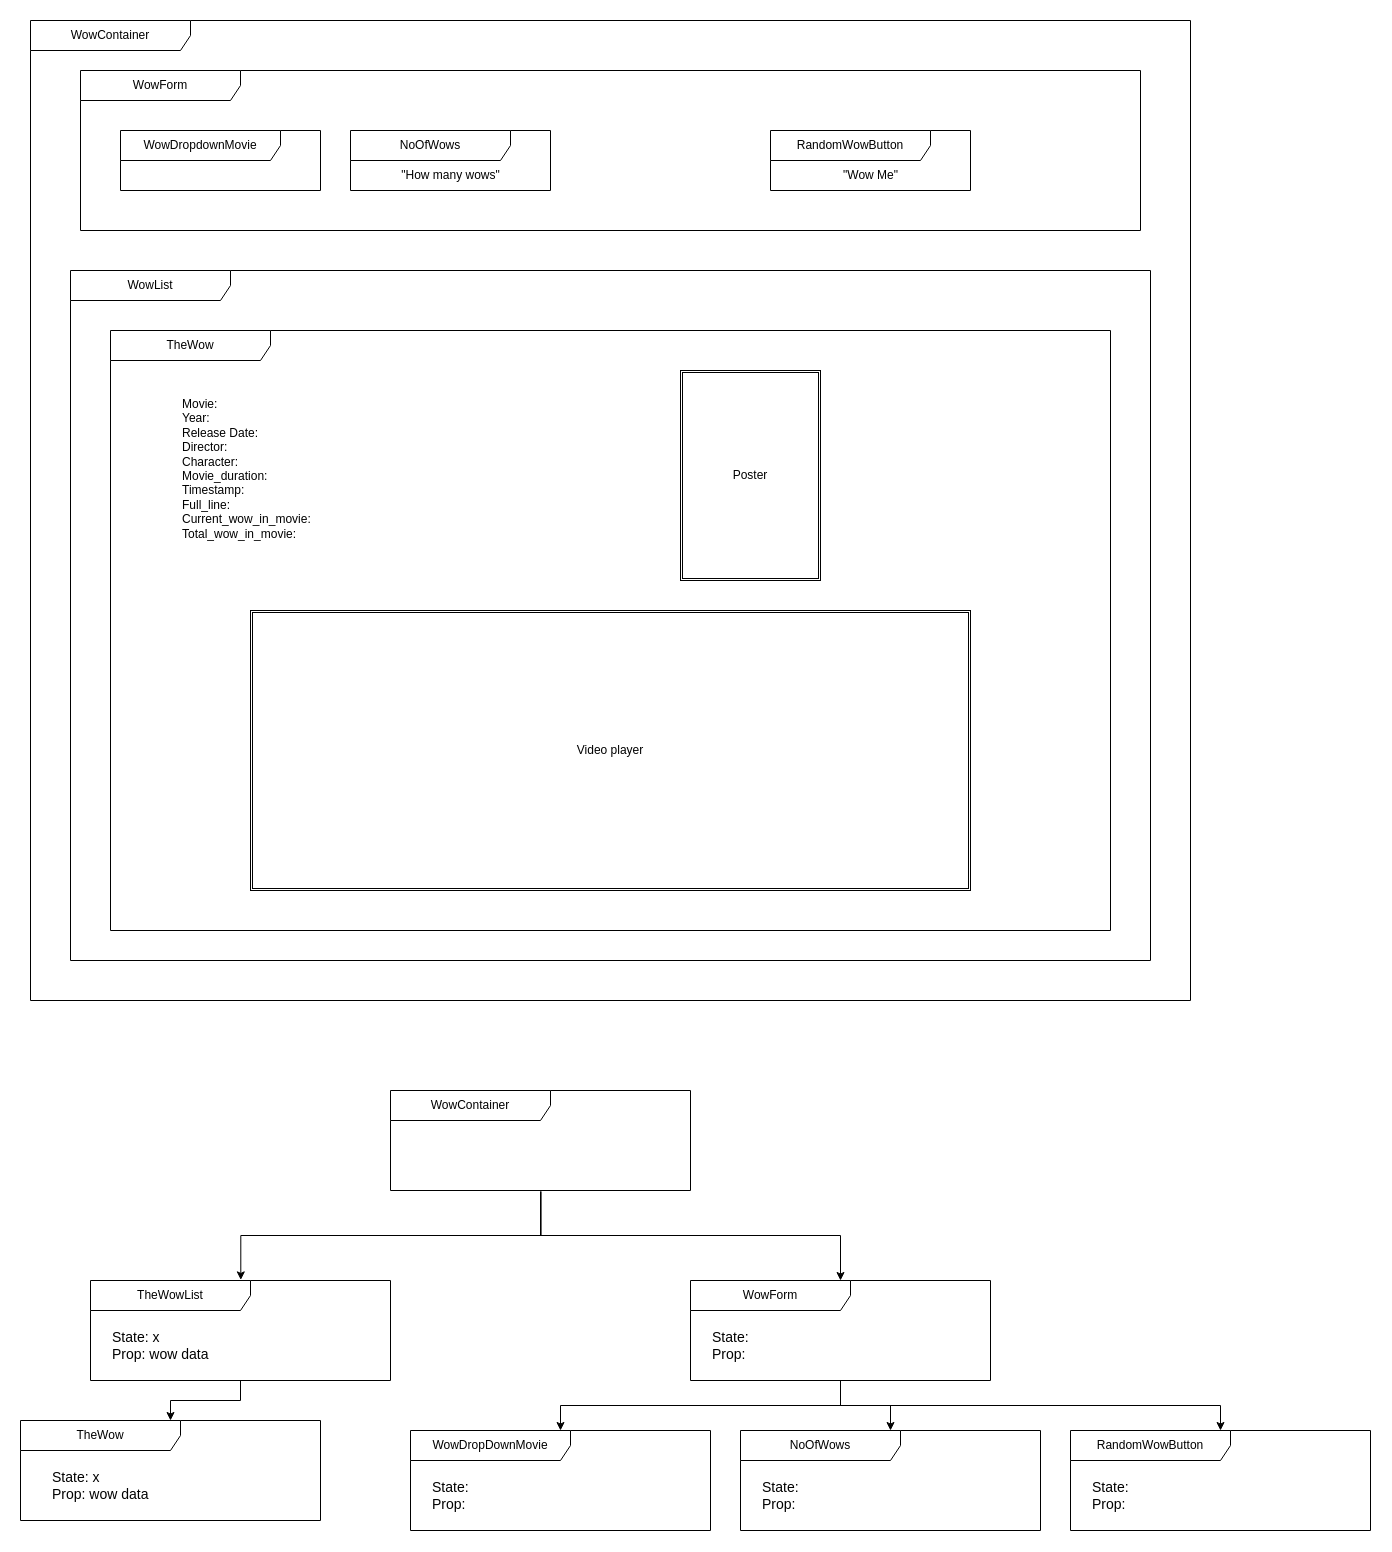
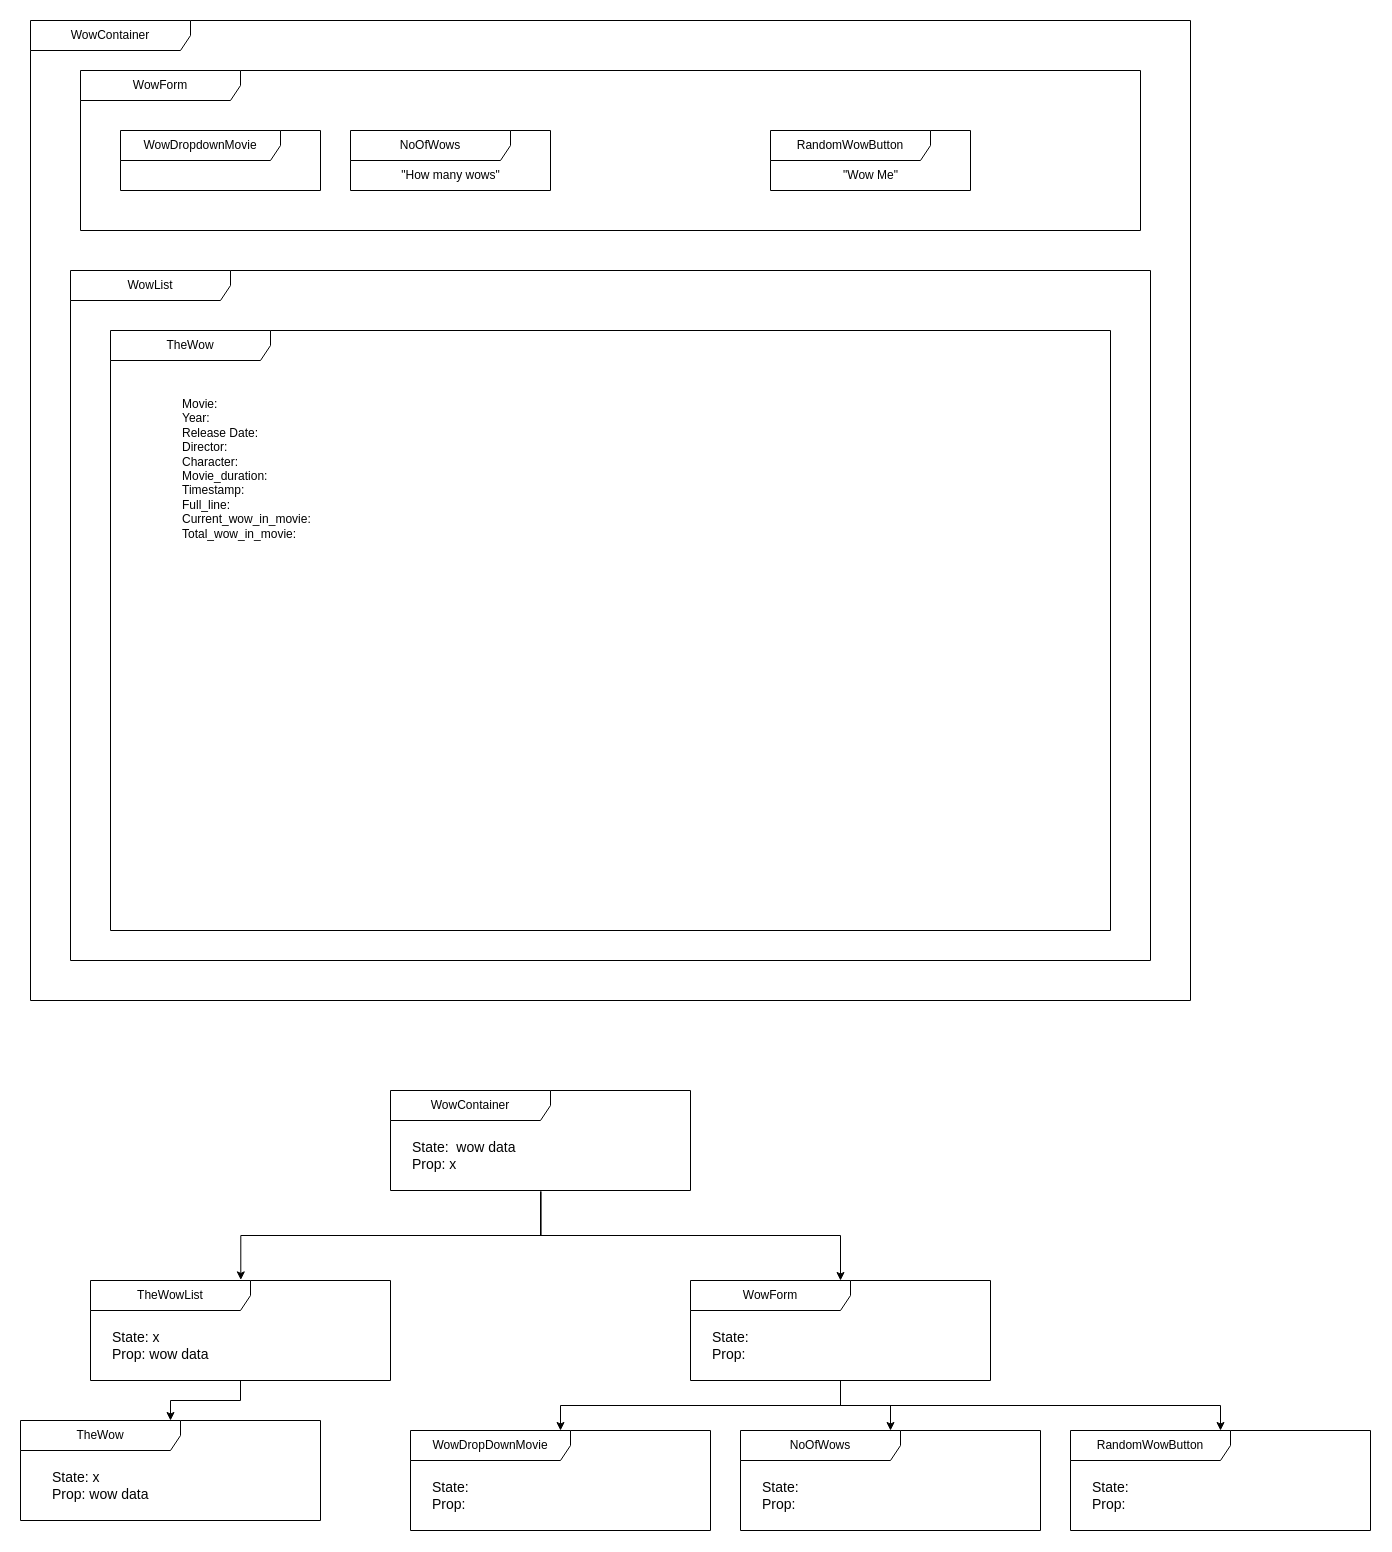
- <mxCell id="7" value="Poster" style="shape=ext;double=1;rounded=0;whiteSpace=wrap;html=1;" vertex="1" parent="4"><mxGeometry x="570" y="40" width="140" height="210" as="geometry" /></mxCell>
- <mxCell id="5" value="Video player" style="shape=ext;double=1;rounded=0;whiteSpace=wrap;html=1;" vertex="1" parent="4"><mxGeometry x="140" y="280" width="720" height="280" as="geometry" /></mxCell>
+ <mxCell id="19" value="State:&amp;nbsp; wow data&lt;br style=&quot;font-size: 14px;&quot;&gt;Prop: x" style="text;strokeColor=none;align=left;fillColor=none;html=1;verticalAlign=middle;whiteSpace=wrap;rounded=0;spacing=2;fontSize=14;" vertex="1" parent="18"><mxGeometry x="20" y="40" width="210" height="50" as="geometry" /></mxCell>
